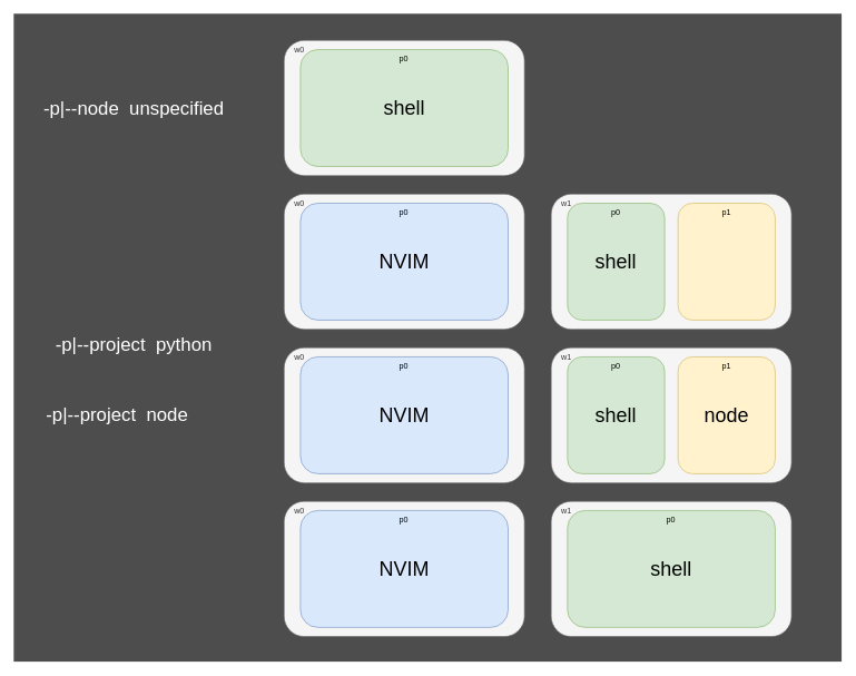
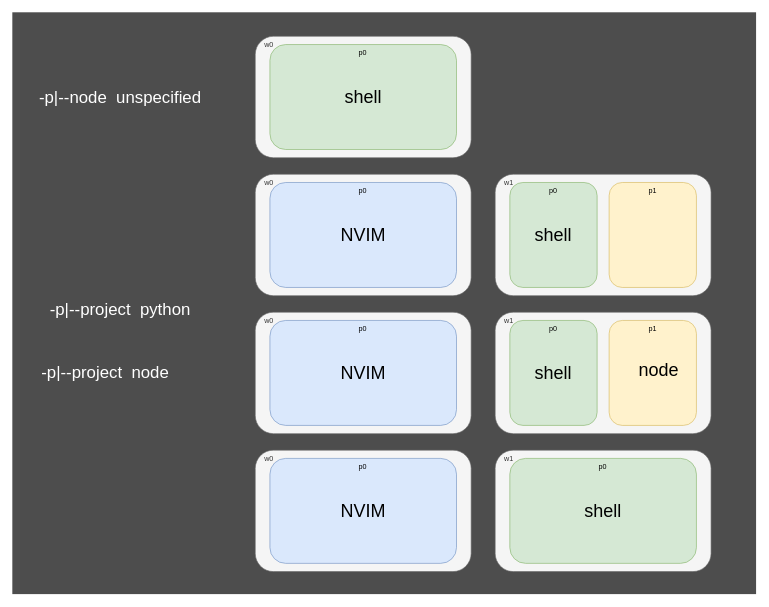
- <mxCell id="20" value="node" style="text;html=1;align=center;verticalAlign=middle;whiteSpace=wrap;rounded=0;fontSize=30;" vertex="1" parent="1"><mxGeometry x="1057.78" y="606.25" width="60" height="30" as="geometry" /></mxCell>
+ <mxCell id="20" value="node" style="text;html=1;align=center;verticalAlign=middle;whiteSpace=wrap;rounded=0;fontSize=30;" vertex="1" parent="1"><mxGeometry x="1067.78" y="601.25" width="60" height="30" as="geometry" /></mxCell>
